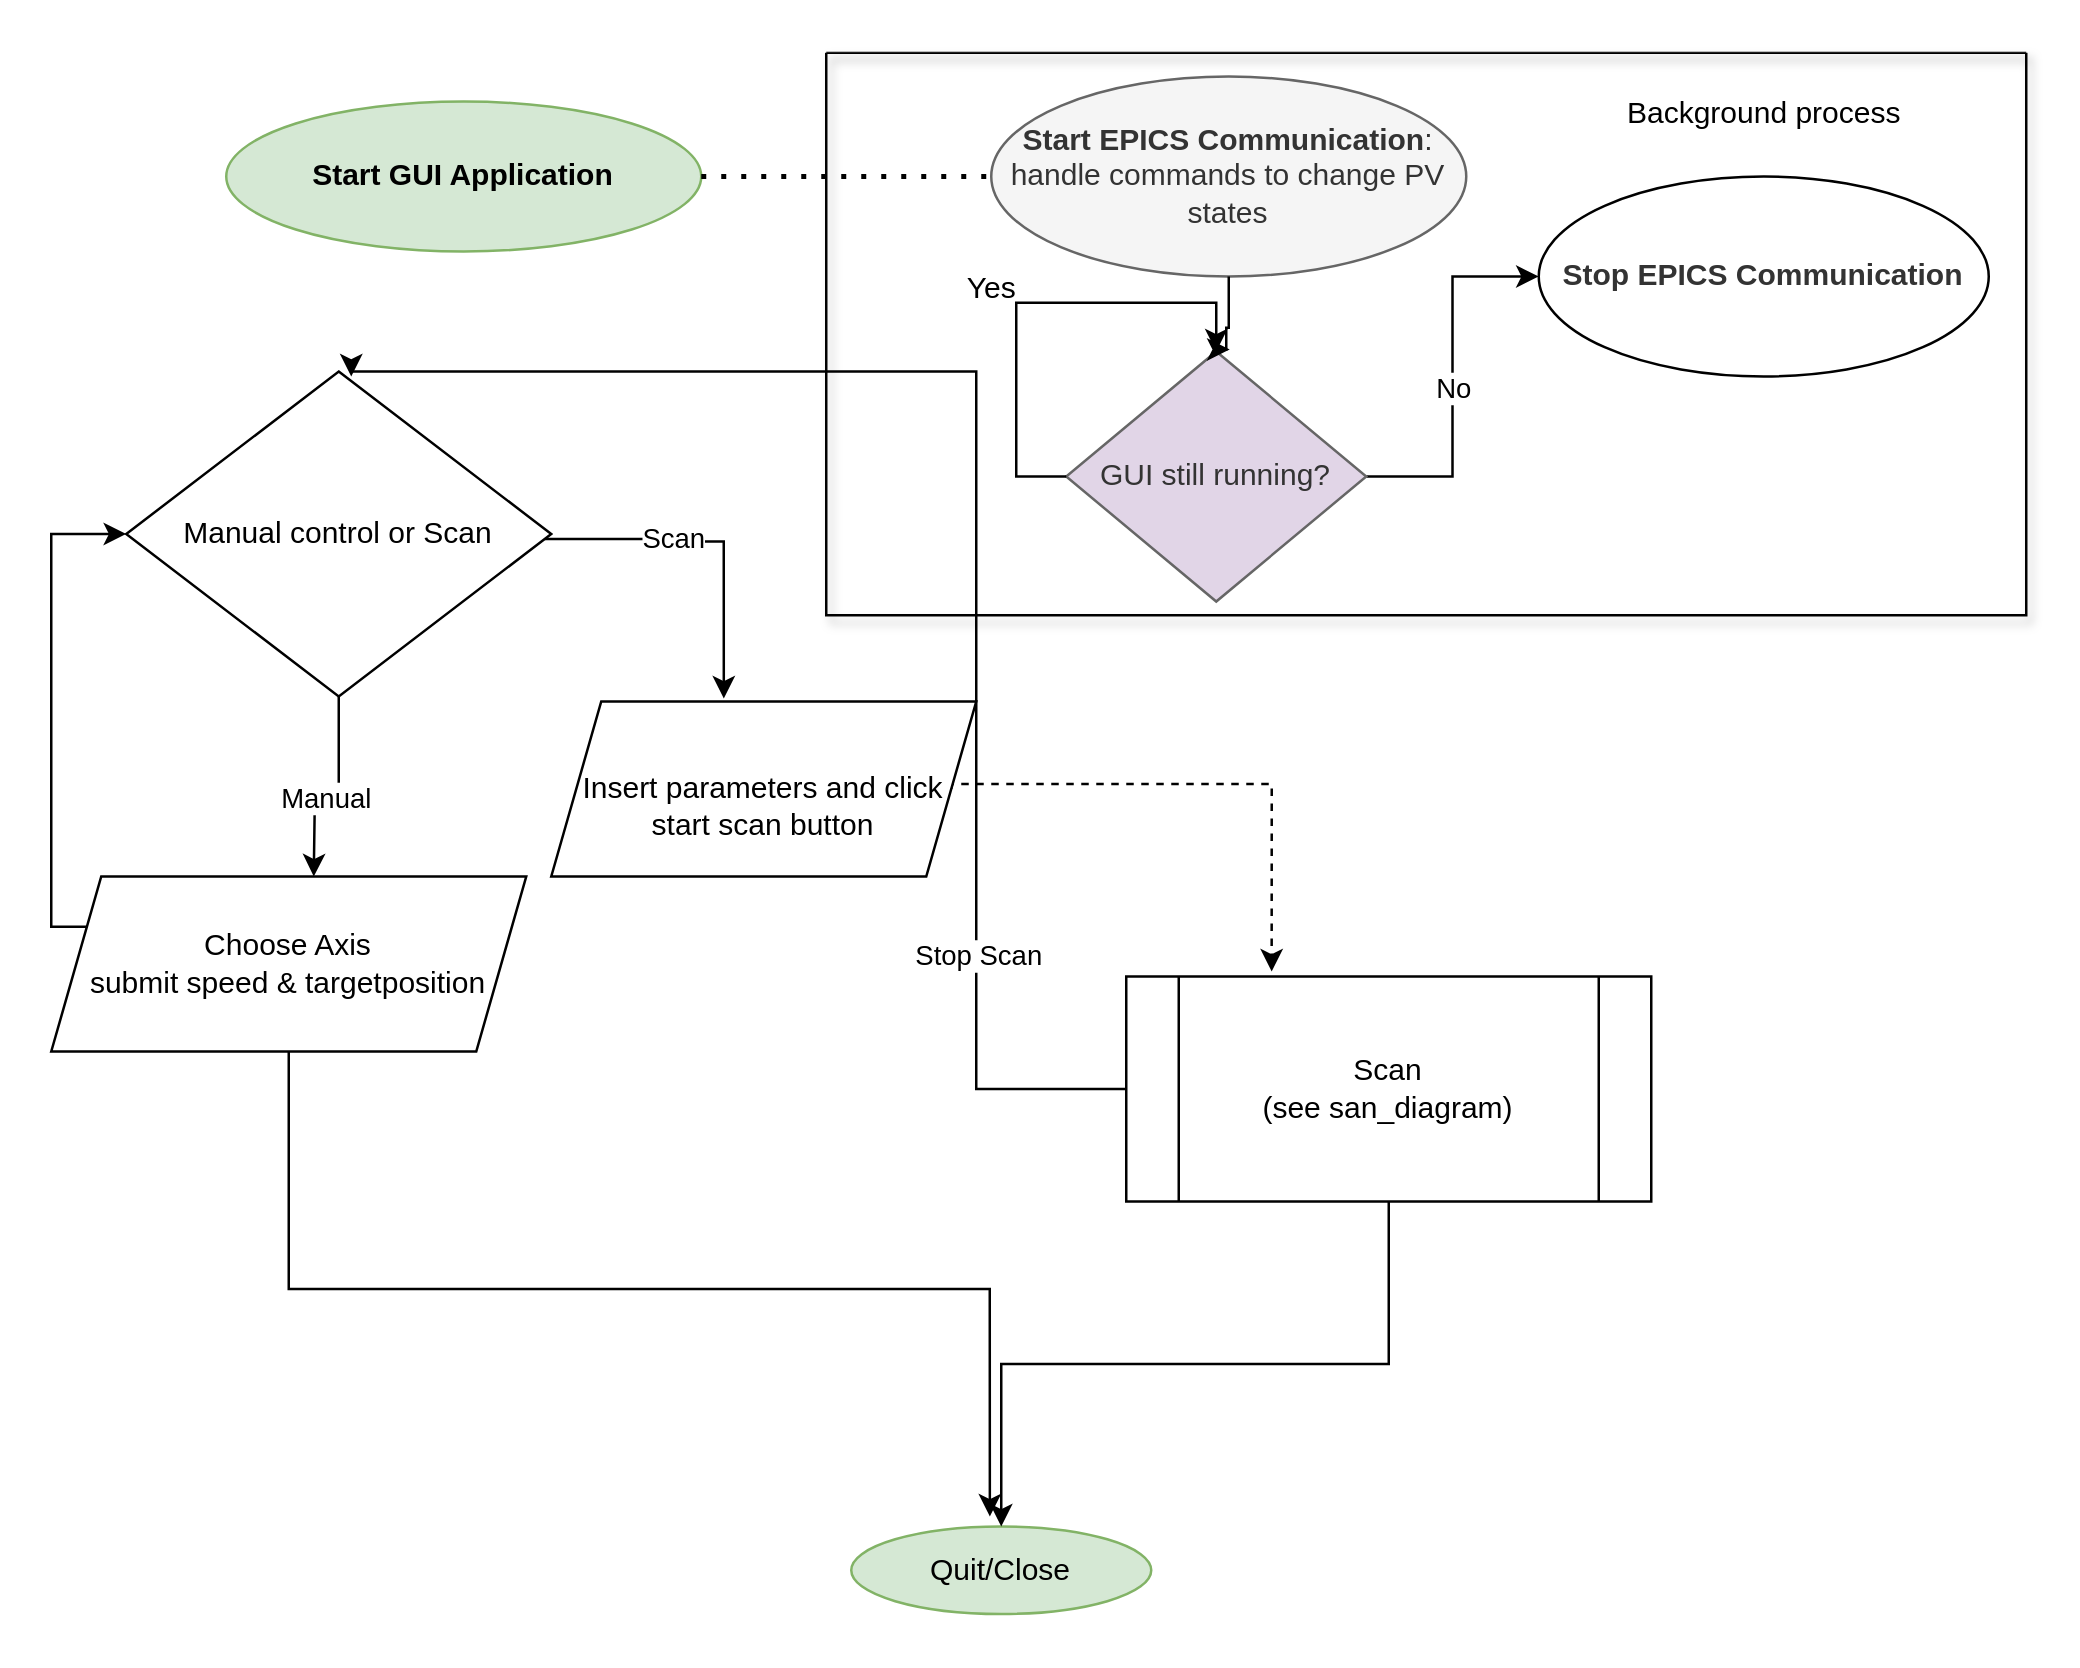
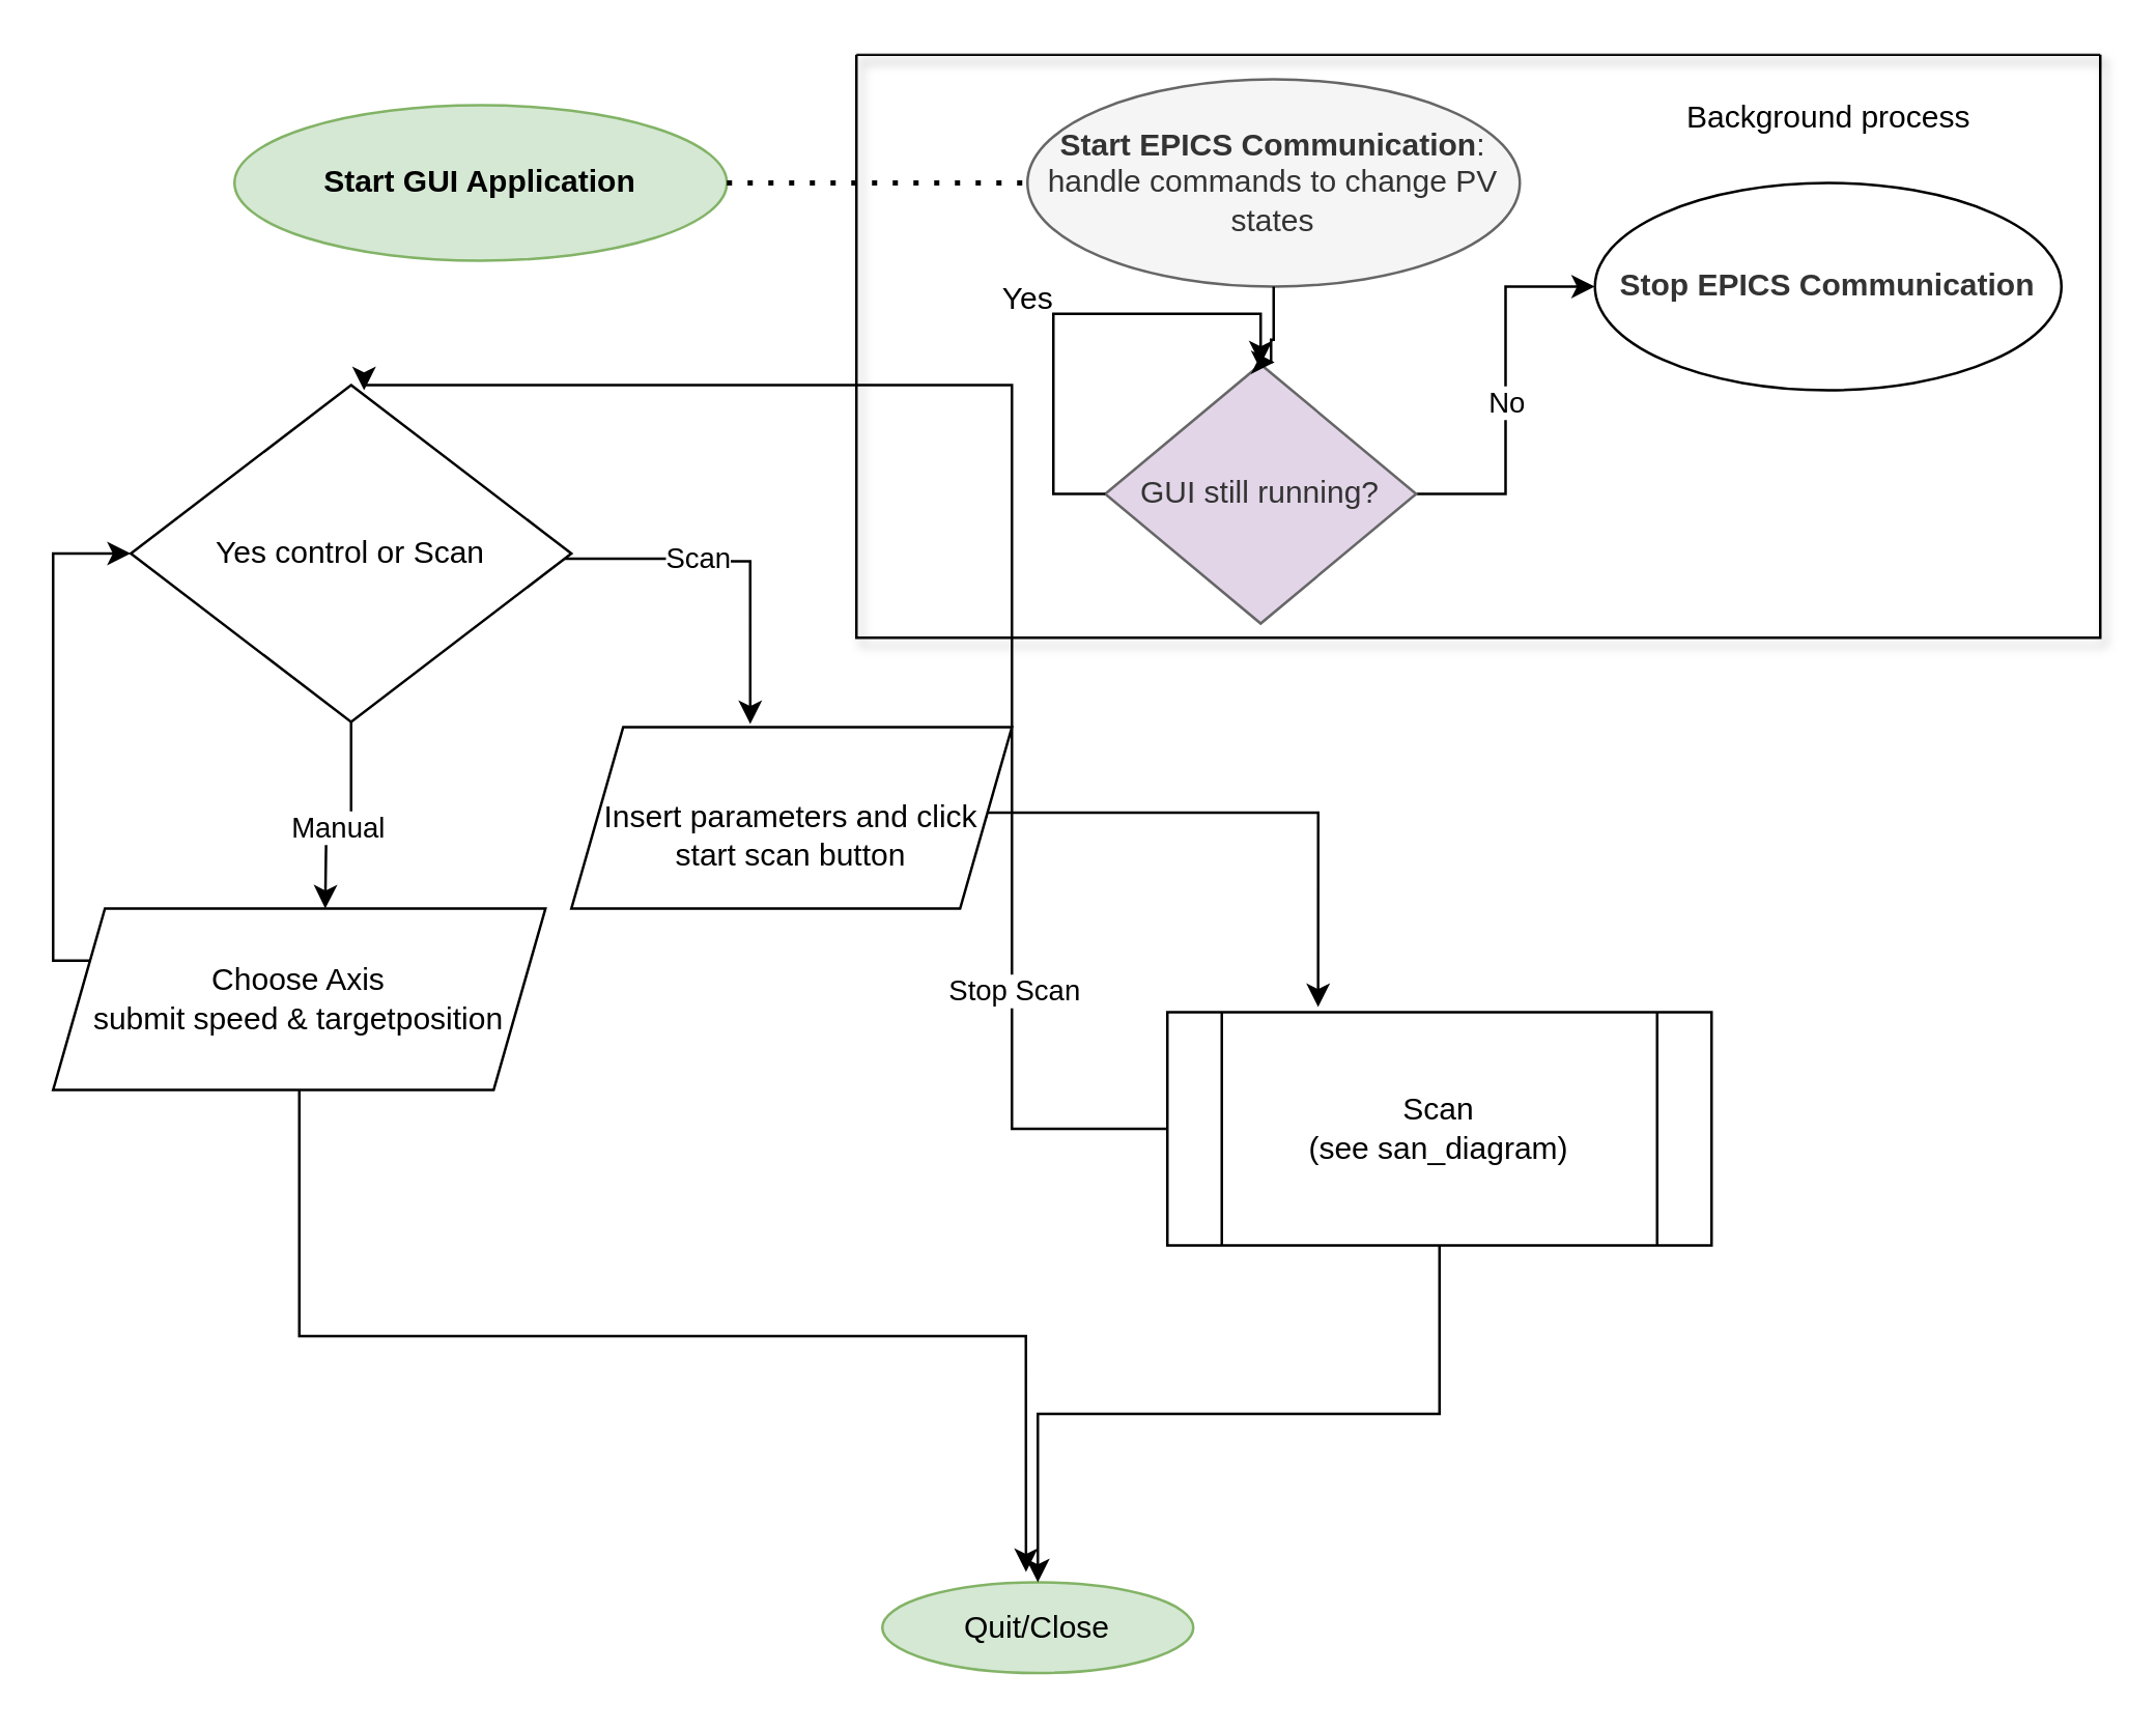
- <mxCell id="9" value="Manual control or Scan" style="rhombus;whiteSpace=wrap;html=1;" vertex="1" parent="1"><mxGeometry x="50" y="148" width="170" height="130" as="geometry" /></mxCell>
+ <mxCell id="9" value="Yes control or Scan" style="rhombus;whiteSpace=wrap;html=1;" vertex="1" parent="1"><mxGeometry x="50" y="148" width="170" height="130" as="geometry" /></mxCell>
- <mxCell id="11" style="edgeStyle=orthogonalEdgeStyle;rounded=0;orthogonalLoop=1;jettySize=auto;html=1;exitX=1;exitY=0.5;exitDx=0;exitDy=0;entryX=0.277;entryY=-0.022;entryDx=0;entryDy=0;entryPerimeter=0;dashed=1;" edge="1" parent="1" source="12" target="29"><mxGeometry relative="1" as="geometry"><mxPoint x="540" y="313" as="targetPoint" /><Array as="points"><mxPoint x="508" y="313" /></Array></mxGeometry></mxCell>
+ <mxCell id="11" style="edgeStyle=orthogonalEdgeStyle;rounded=0;orthogonalLoop=1;jettySize=auto;html=1;exitX=1;exitY=0.5;exitDx=0;exitDy=0;entryX=0.277;entryY=-0.022;entryDx=0;entryDy=0;entryPerimeter=0;" edge="1" parent="1" source="12" target="29"><mxGeometry relative="1" as="geometry"><mxPoint x="540" y="313" as="targetPoint" /><Array as="points"><mxPoint x="508" y="313" /></Array></mxGeometry></mxCell>
